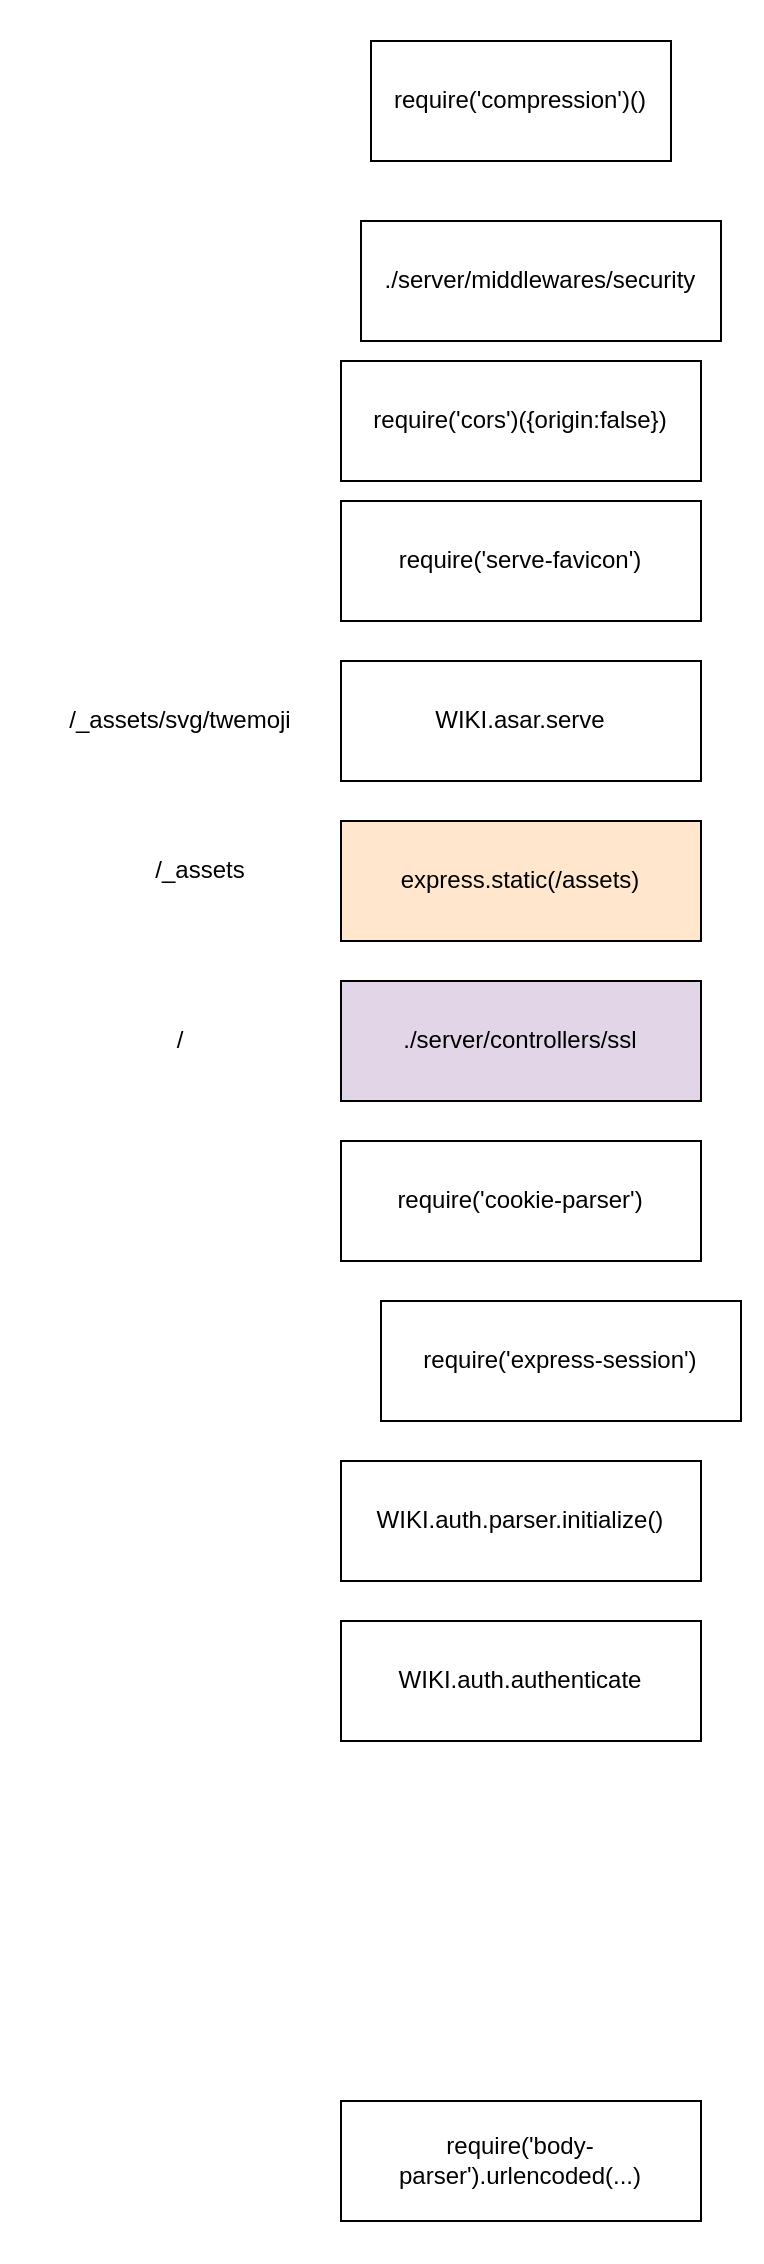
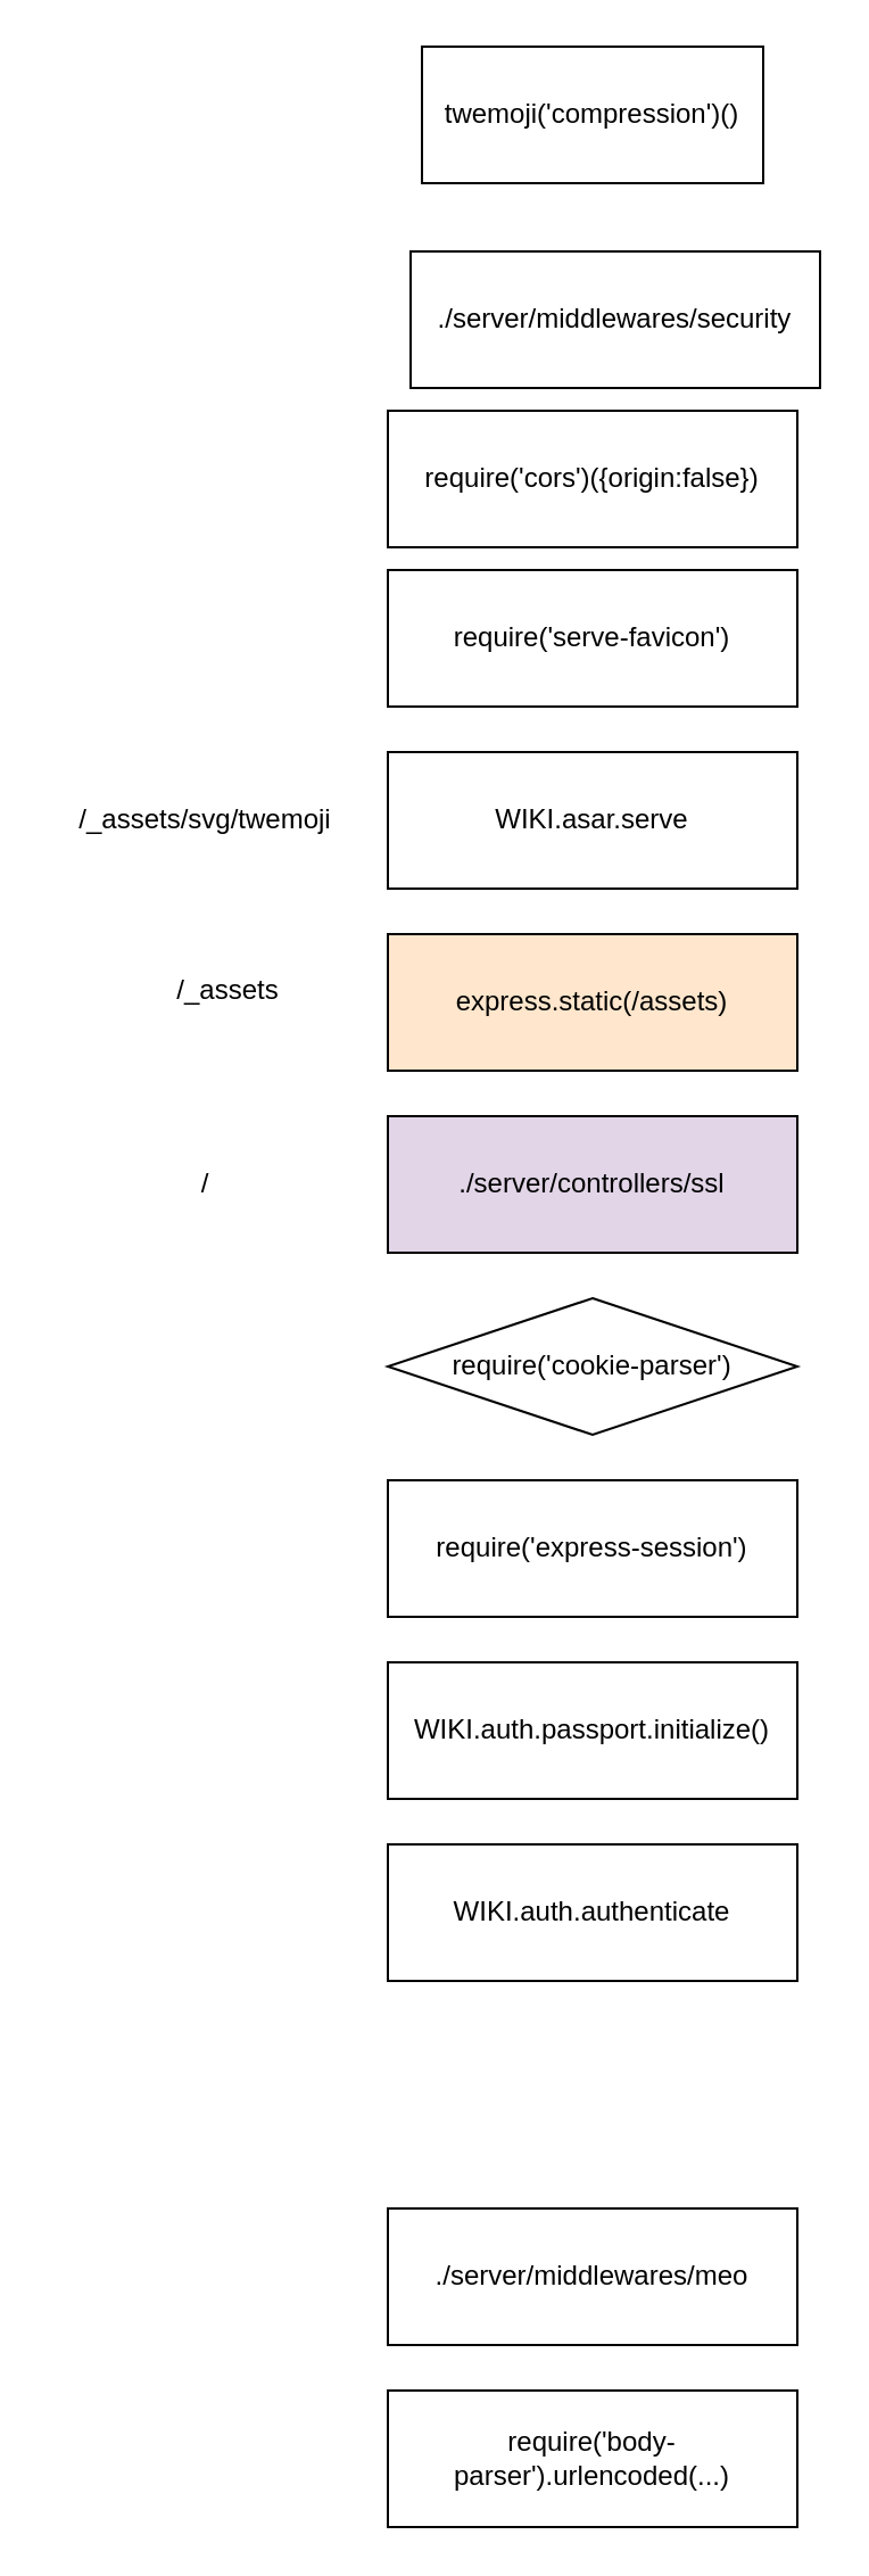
- <mxCell id="2" value="require('compression')()" style="rounded=0;whiteSpace=wrap;html=1;" vertex="1" parent="1"><mxGeometry x="185" y="20" width="150" height="60" as="geometry" /></mxCell>
+ <mxCell id="2" value="twemoji('compression')()" style="rounded=0;whiteSpace=wrap;html=1;" vertex="1" parent="1"><mxGeometry x="185" y="20" width="150" height="60" as="geometry" /></mxCell>
- <mxCell id="11" value="require('cookie-parser')" style="rounded=0;whiteSpace=wrap;html=1;" vertex="1" parent="1"><mxGeometry x="170" y="570" width="180" height="60" as="geometry" /></mxCell>
+ <mxCell id="11" value="require('cookie-parser')" style="rhombus;whiteSpace=wrap;html=1;" vertex="1" parent="1"><mxGeometry x="170" y="570" width="180" height="60" as="geometry" /></mxCell>
- <mxCell id="13" value="require('express-session')" style="rounded=0;whiteSpace=wrap;html=1;" vertex="1" parent="1"><mxGeometry x="190" y="650" width="180" height="60" as="geometry" /></mxCell>
+ <mxCell id="13" value="require('express-session')" style="rounded=0;whiteSpace=wrap;html=1;" vertex="1" parent="1"><mxGeometry x="170" y="650" width="180" height="60" as="geometry" /></mxCell>
- <mxCell id="14" value="WIKI.auth.parser.initialize()" style="rounded=0;whiteSpace=wrap;html=1;" vertex="1" parent="1"><mxGeometry x="170" y="730" width="180" height="60" as="geometry" /></mxCell>
+ <mxCell id="14" value="WIKI.auth.passport.initialize()" style="rounded=0;whiteSpace=wrap;html=1;" vertex="1" parent="1"><mxGeometry x="170" y="730" width="180" height="60" as="geometry" /></mxCell>
+ <mxCell id="16" value="./server/middlewares/meo" style="rounded=0;whiteSpace=wrap;html=1;" vertex="1" parent="1"><mxGeometry x="170" y="970" width="180" height="60" as="geometry" /></mxCell>
